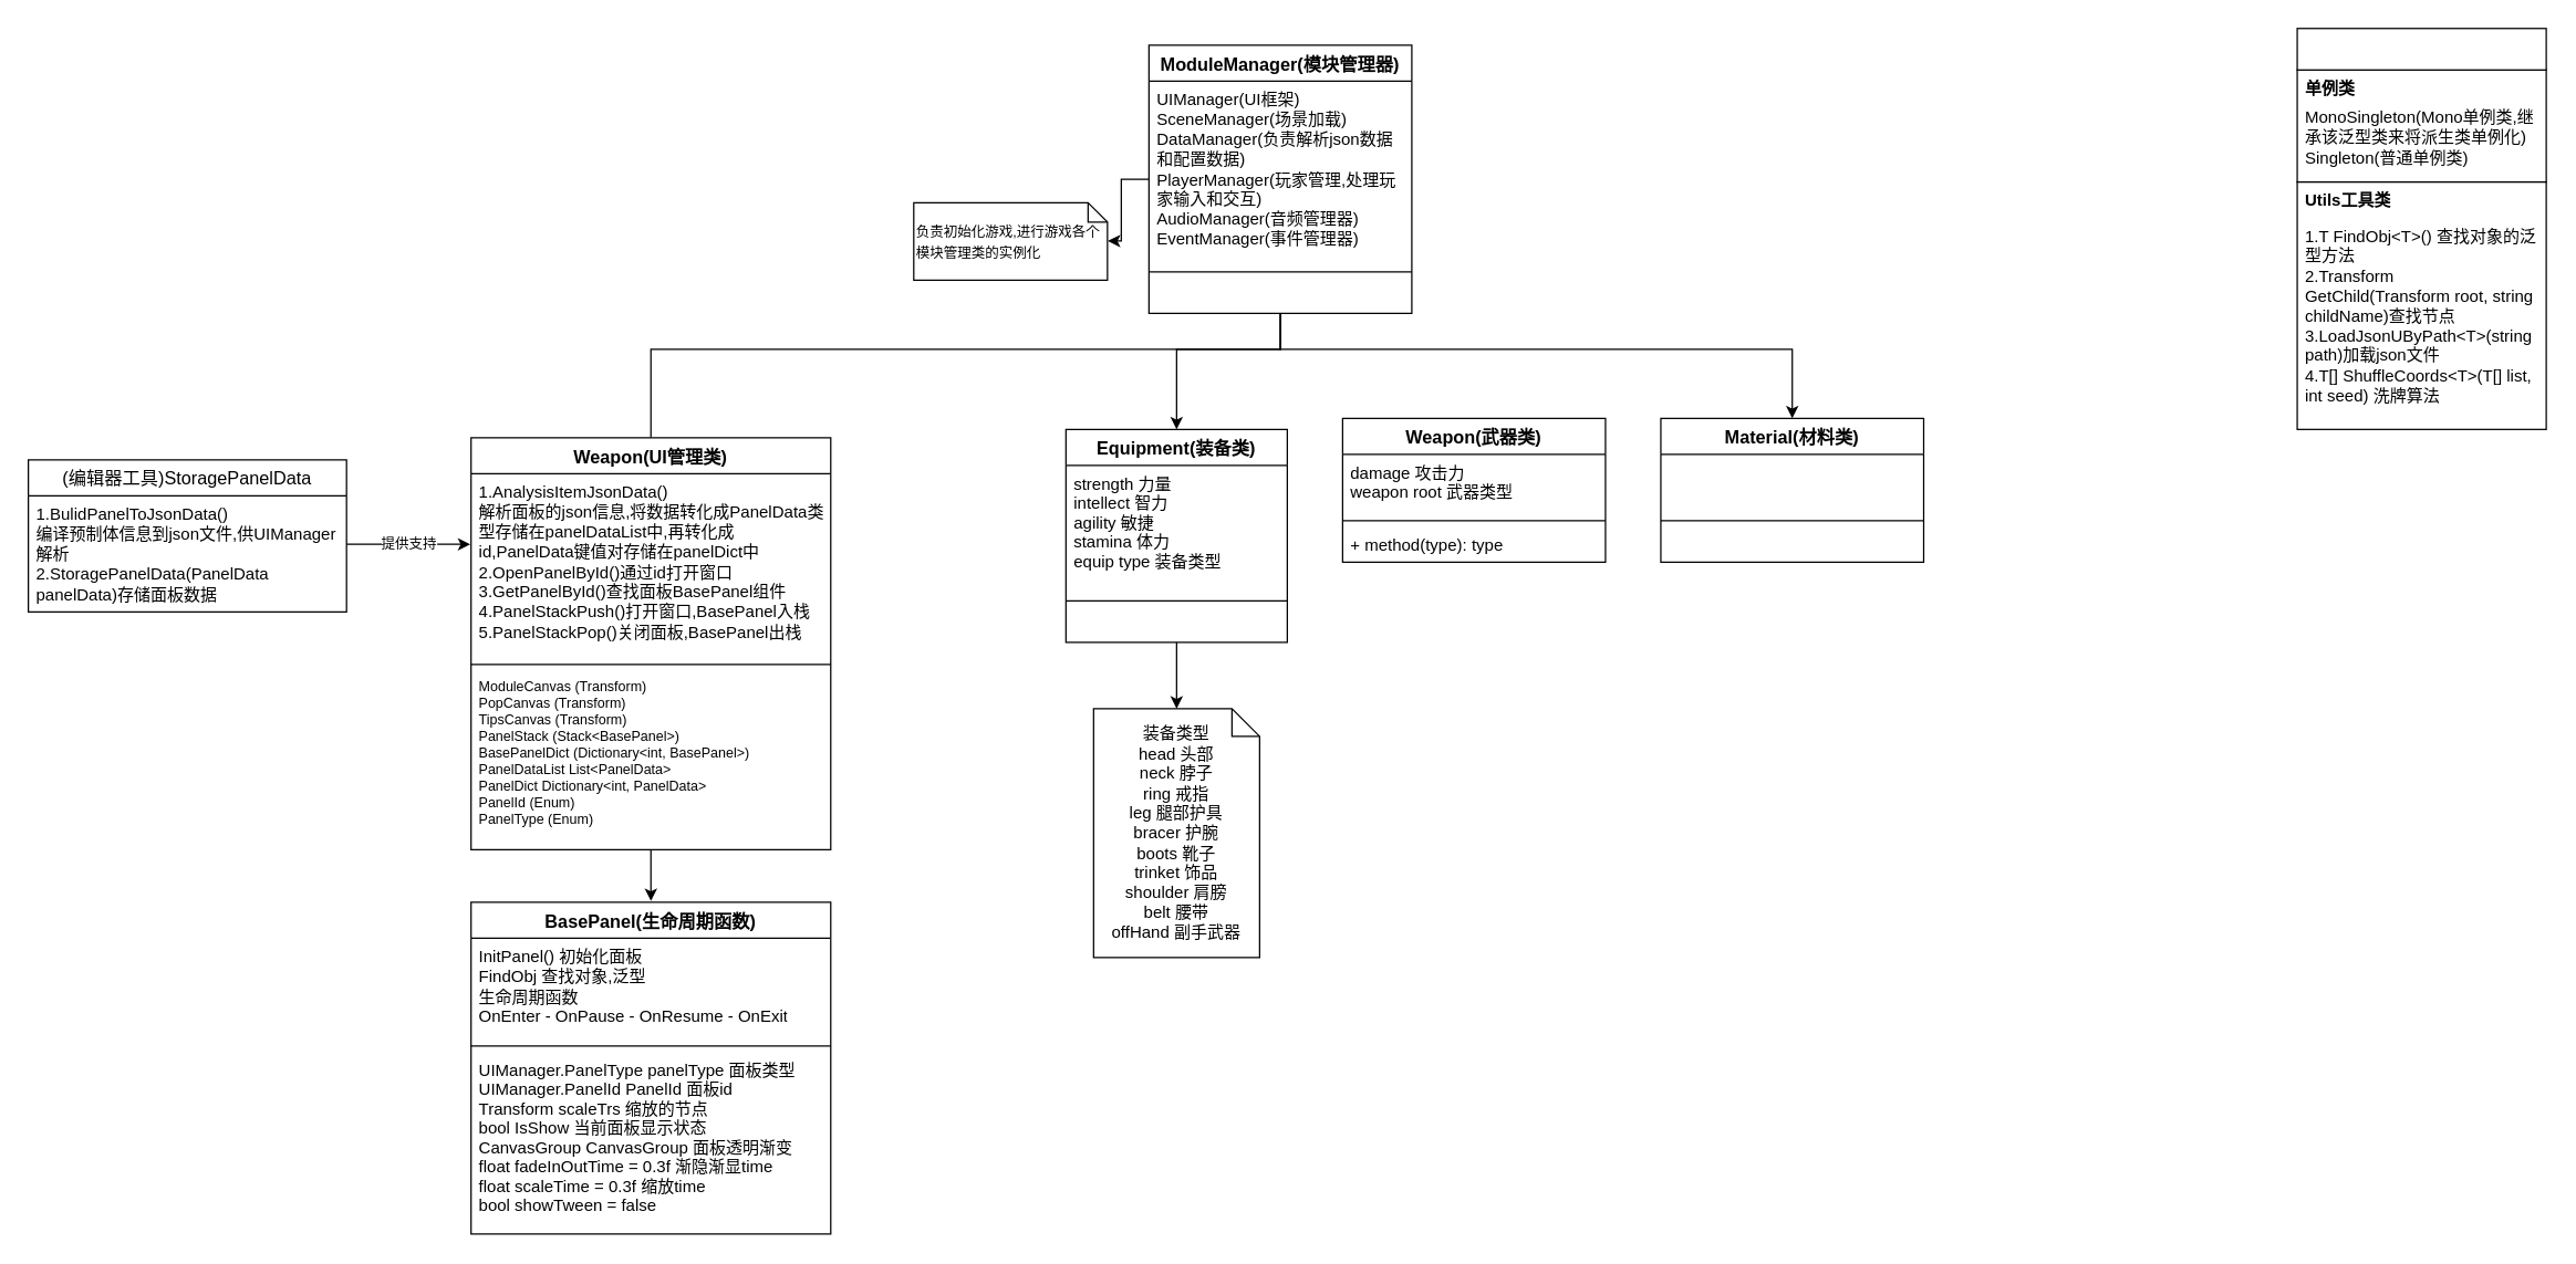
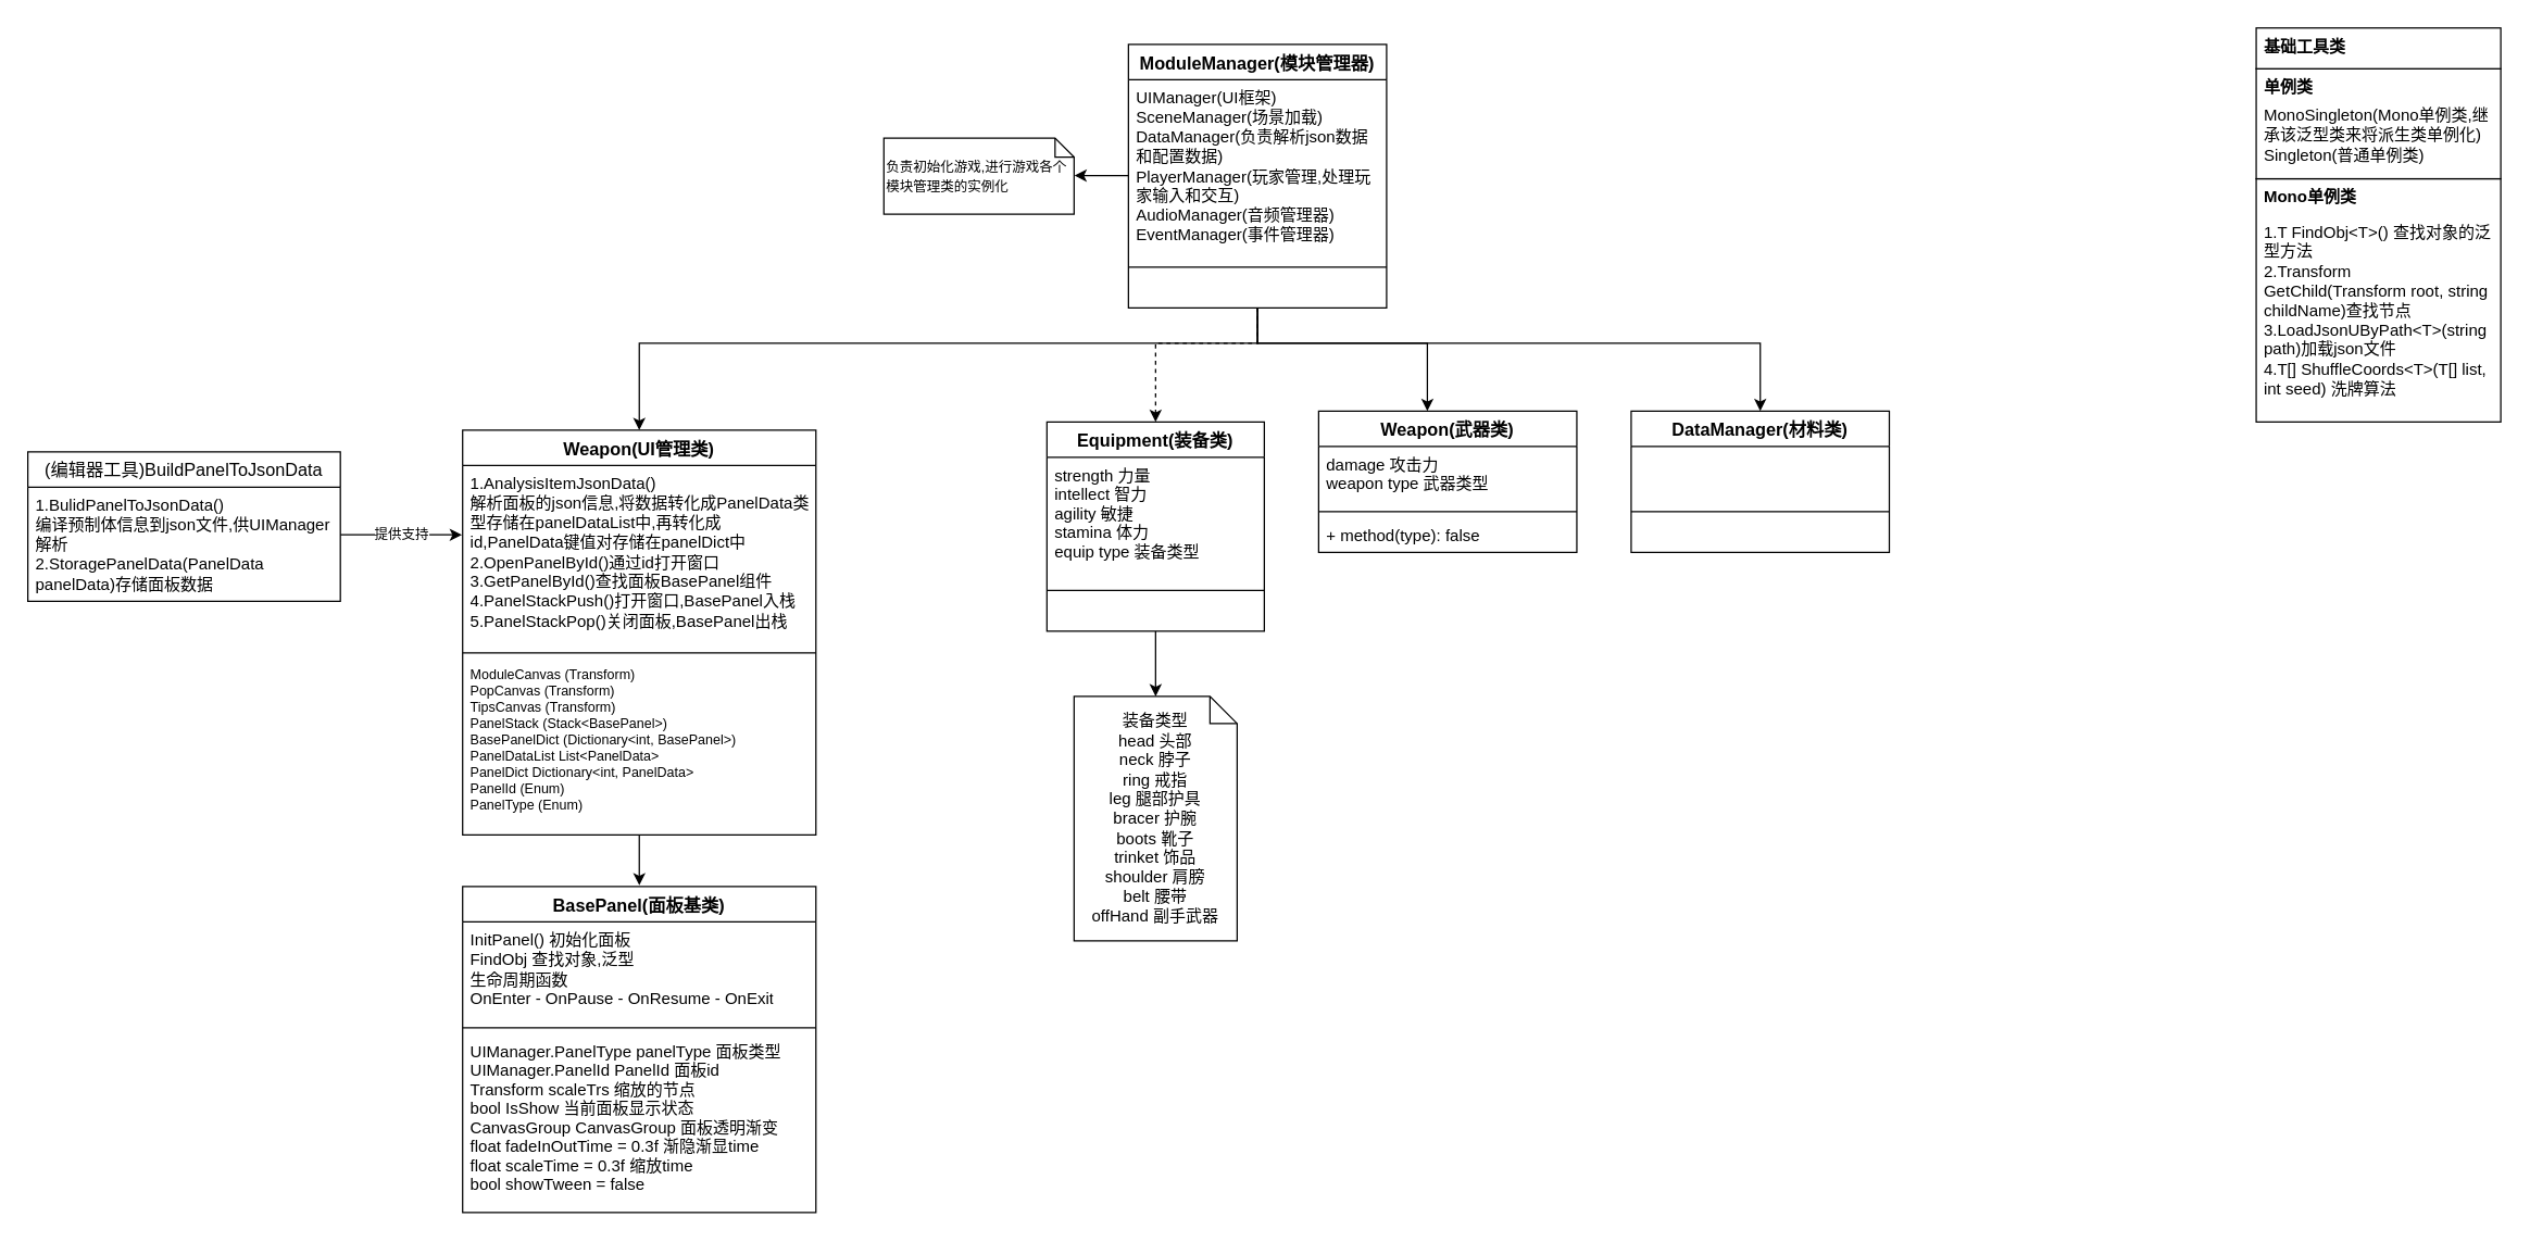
+ <mxCell id="44" value="基础工具类" style="text;strokeColor=none;fillColor=none;spacingLeft=4;spacingRight=4;overflow=hidden;rotatable=0;points=[[0,0.5],[1,0.5]];portConstraint=eastwest;fontSize=12;whiteSpace=wrap;fontStyle=1" vertex="1" parent="1"><mxGeometry x="1660" y="20" width="180" height="30" as="geometry" /></mxCell>
- <mxCell id="39" value="Utils工具类" style="text;strokeColor=none;fillColor=none;spacingLeft=4;spacingRight=4;overflow=hidden;rotatable=0;points=[[0,0.5],[1,0.5]];portConstraint=eastwest;fontSize=12;whiteSpace=wrap;fontStyle=1" vertex="1" parent="1"><mxGeometry x="1660" y="131" width="180" height="30" as="geometry" /></mxCell>
+ <mxCell id="39" value="Mono单例类" style="text;strokeColor=none;fillColor=none;spacingLeft=4;spacingRight=4;overflow=hidden;rotatable=0;points=[[0,0.5],[1,0.5]];portConstraint=eastwest;fontSize=12;whiteSpace=wrap;fontStyle=1" vertex="1" parent="1"><mxGeometry x="1660" y="131" width="180" height="30" as="geometry" /></mxCell>
- <mxCell id="11" value="&lt;font style=&quot;font-size: 10px&quot;&gt;负责初始化游戏,进行游戏各个模块管理类的实例化&lt;/font&gt;" style="shape=note;size=14;whiteSpace=wrap;html=1;align=left;" parent="1" vertex="1"><mxGeometry x="660" y="146" width="140" height="56" as="geometry" /></mxCell>
+ <mxCell id="11" value="&lt;font style=&quot;font-size: 10px&quot;&gt;负责初始化游戏,进行游戏各个模块管理类的实例化&lt;/font&gt;" style="shape=note;size=14;whiteSpace=wrap;html=1;align=left;" parent="1" vertex="1"><mxGeometry x="650" y="101" width="140" height="56" as="geometry" /></mxCell>
+ <mxCell id="2" style="edgeStyle=orthogonalEdgeStyle;rounded=0;orthogonalLoop=1;jettySize=auto;html=1;" parent="1" source="7" target="23" edge="1"><mxGeometry relative="1" as="geometry"><Array as="points"><mxPoint x="925" y="252" /><mxPoint x="1050" y="252" /></Array></mxGeometry></mxCell>
- <mxCell id="6" style="edgeStyle=orthogonalEdgeStyle;rounded=0;orthogonalLoop=1;jettySize=auto;html=1;entryX=0.5;entryY=0;entryDx=0;entryDy=0;fontSize=12;" edge="1" parent="1" source="7" target="18"><mxGeometry relative="1" as="geometry"><Array as="points"><mxPoint x="925" y="252" /><mxPoint x="850" y="252" /></Array></mxGeometry></mxCell>
+ <mxCell id="6" style="edgeStyle=orthogonalEdgeStyle;rounded=0;orthogonalLoop=1;jettySize=auto;html=1;entryX=0.5;entryY=0;entryDx=0;entryDy=0;fontSize=12;dashed=1;" edge="1" parent="1" source="7" target="18"><mxGeometry relative="1" as="geometry"><Array as="points"><mxPoint x="925" y="252" /><mxPoint x="850" y="252" /></Array></mxGeometry></mxCell>
- <mxCell id="5" style="edgeStyle=orthogonalEdgeStyle;rounded=0;orthogonalLoop=1;jettySize=auto;html=1;entryX=0.5;entryY=0;entryDx=0;entryDy=0;fontSize=12;endArrow=none;" edge="1" parent="1" source="7" target="13"><mxGeometry relative="1" as="geometry"><Array as="points"><mxPoint x="925" y="252" /><mxPoint y="252" x="470" /></Array></mxGeometry></mxCell>
+ <mxCell id="5" style="edgeStyle=orthogonalEdgeStyle;rounded=0;orthogonalLoop=1;jettySize=auto;html=1;entryX=0.5;entryY=0;entryDx=0;entryDy=0;fontSize=12;" edge="1" parent="1" source="7" target="13"><mxGeometry relative="1" as="geometry"><Array as="points"><mxPoint x="925" y="252" /><mxPoint y="252" x="470" /></Array></mxGeometry></mxCell>
- <mxCell id="27" value="Material(材料类)" style="swimlane;fontStyle=1;align=center;verticalAlign=top;childLayout=stackLayout;horizontal=1;startSize=26;horizontalStack=0;resizeParent=1;resizeParentMax=0;resizeLast=0;collapsible=1;marginBottom=0;fontSize=13;" parent="1" vertex="1"><mxGeometry x="1200" y="302" width="190" height="104" as="geometry" /></mxCell>
+ <mxCell id="27" value="DataManager(材料类)" style="swimlane;fontStyle=1;align=center;verticalAlign=top;childLayout=stackLayout;horizontal=1;startSize=26;horizontalStack=0;resizeParent=1;resizeParentMax=0;resizeLast=0;collapsible=1;marginBottom=0;fontSize=13;" parent="1" vertex="1"><mxGeometry x="1200" y="302" width="190" height="104" as="geometry" /></mxCell>
- <mxCell id="24" value="damage 攻击力&#10;weapon root 武器类型" style="text;strokeColor=none;fillColor=none;align=left;verticalAlign=top;spacingLeft=4;spacingRight=4;overflow=hidden;rotatable=0;points=[[0,0.5],[1,0.5]];portConstraint=eastwest;" parent="23" vertex="1"><mxGeometry y="26" width="190" height="44" as="geometry" /></mxCell>
+ <mxCell id="24" value="damage 攻击力&#10;weapon type 武器类型" style="text;strokeColor=none;fillColor=none;align=left;verticalAlign=top;spacingLeft=4;spacingRight=4;overflow=hidden;rotatable=0;points=[[0,0.5],[1,0.5]];portConstraint=eastwest;" parent="23" vertex="1"><mxGeometry y="26" width="190" height="44" as="geometry" /></mxCell>
- <mxCell id="36" value="(编辑器工具)StoragePanelData" style="swimlane;fontStyle=0;childLayout=stackLayout;horizontal=1;startSize=26;horizontalStack=0;resizeParent=1;resizeParentMax=0;resizeLast=0;collapsible=1;marginBottom=0;align=center;fontSize=13;fontColor=#000000;html=0;" vertex="1" parent="1"><mxGeometry x="20" y="332" width="230" height="110" as="geometry" /></mxCell>
+ <mxCell id="36" value="(编辑器工具)BuildPanelToJsonData" style="swimlane;fontStyle=0;childLayout=stackLayout;horizontal=1;startSize=26;horizontalStack=0;resizeParent=1;resizeParentMax=0;resizeLast=0;collapsible=1;marginBottom=0;align=center;fontSize=13;fontColor=#000000;html=0;" vertex="1" parent="1"><mxGeometry x="20" y="332" width="230" height="110" as="geometry" /></mxCell>
- <mxCell id="26" value="+ method(type): type" style="text;strokeColor=none;fillColor=none;align=left;verticalAlign=top;spacingLeft=4;spacingRight=4;overflow=hidden;rotatable=0;points=[[0,0.5],[1,0.5]];portConstraint=eastwest;" parent="23" vertex="1"><mxGeometry y="78" width="190" height="26" as="geometry" /></mxCell>
+ <mxCell id="26" value="+ method(type): false" style="text;strokeColor=none;fillColor=none;align=left;verticalAlign=top;spacingLeft=4;spacingRight=4;overflow=hidden;rotatable=0;points=[[0,0.5],[1,0.5]];portConstraint=eastwest;" parent="23" vertex="1"><mxGeometry y="78" width="190" height="26" as="geometry" /></mxCell>
- <mxCell id="31" value="BasePanel(生命周期函数)" style="swimlane;fontStyle=1;align=center;verticalAlign=top;childLayout=stackLayout;horizontal=1;startSize=26;horizontalStack=0;resizeParent=1;resizeParentMax=0;resizeLast=0;collapsible=1;marginBottom=0;fontSize=13;" vertex="1" parent="1"><mxGeometry x="340" y="652" width="260" height="240" as="geometry" /></mxCell>
+ <mxCell id="31" value="BasePanel(面板基类)" style="swimlane;fontStyle=1;align=center;verticalAlign=top;childLayout=stackLayout;horizontal=1;startSize=26;horizontalStack=0;resizeParent=1;resizeParentMax=0;resizeLast=0;collapsible=1;marginBottom=0;fontSize=13;" vertex="1" parent="1"><mxGeometry x="340" y="652" width="260" height="240" as="geometry" /></mxCell>
